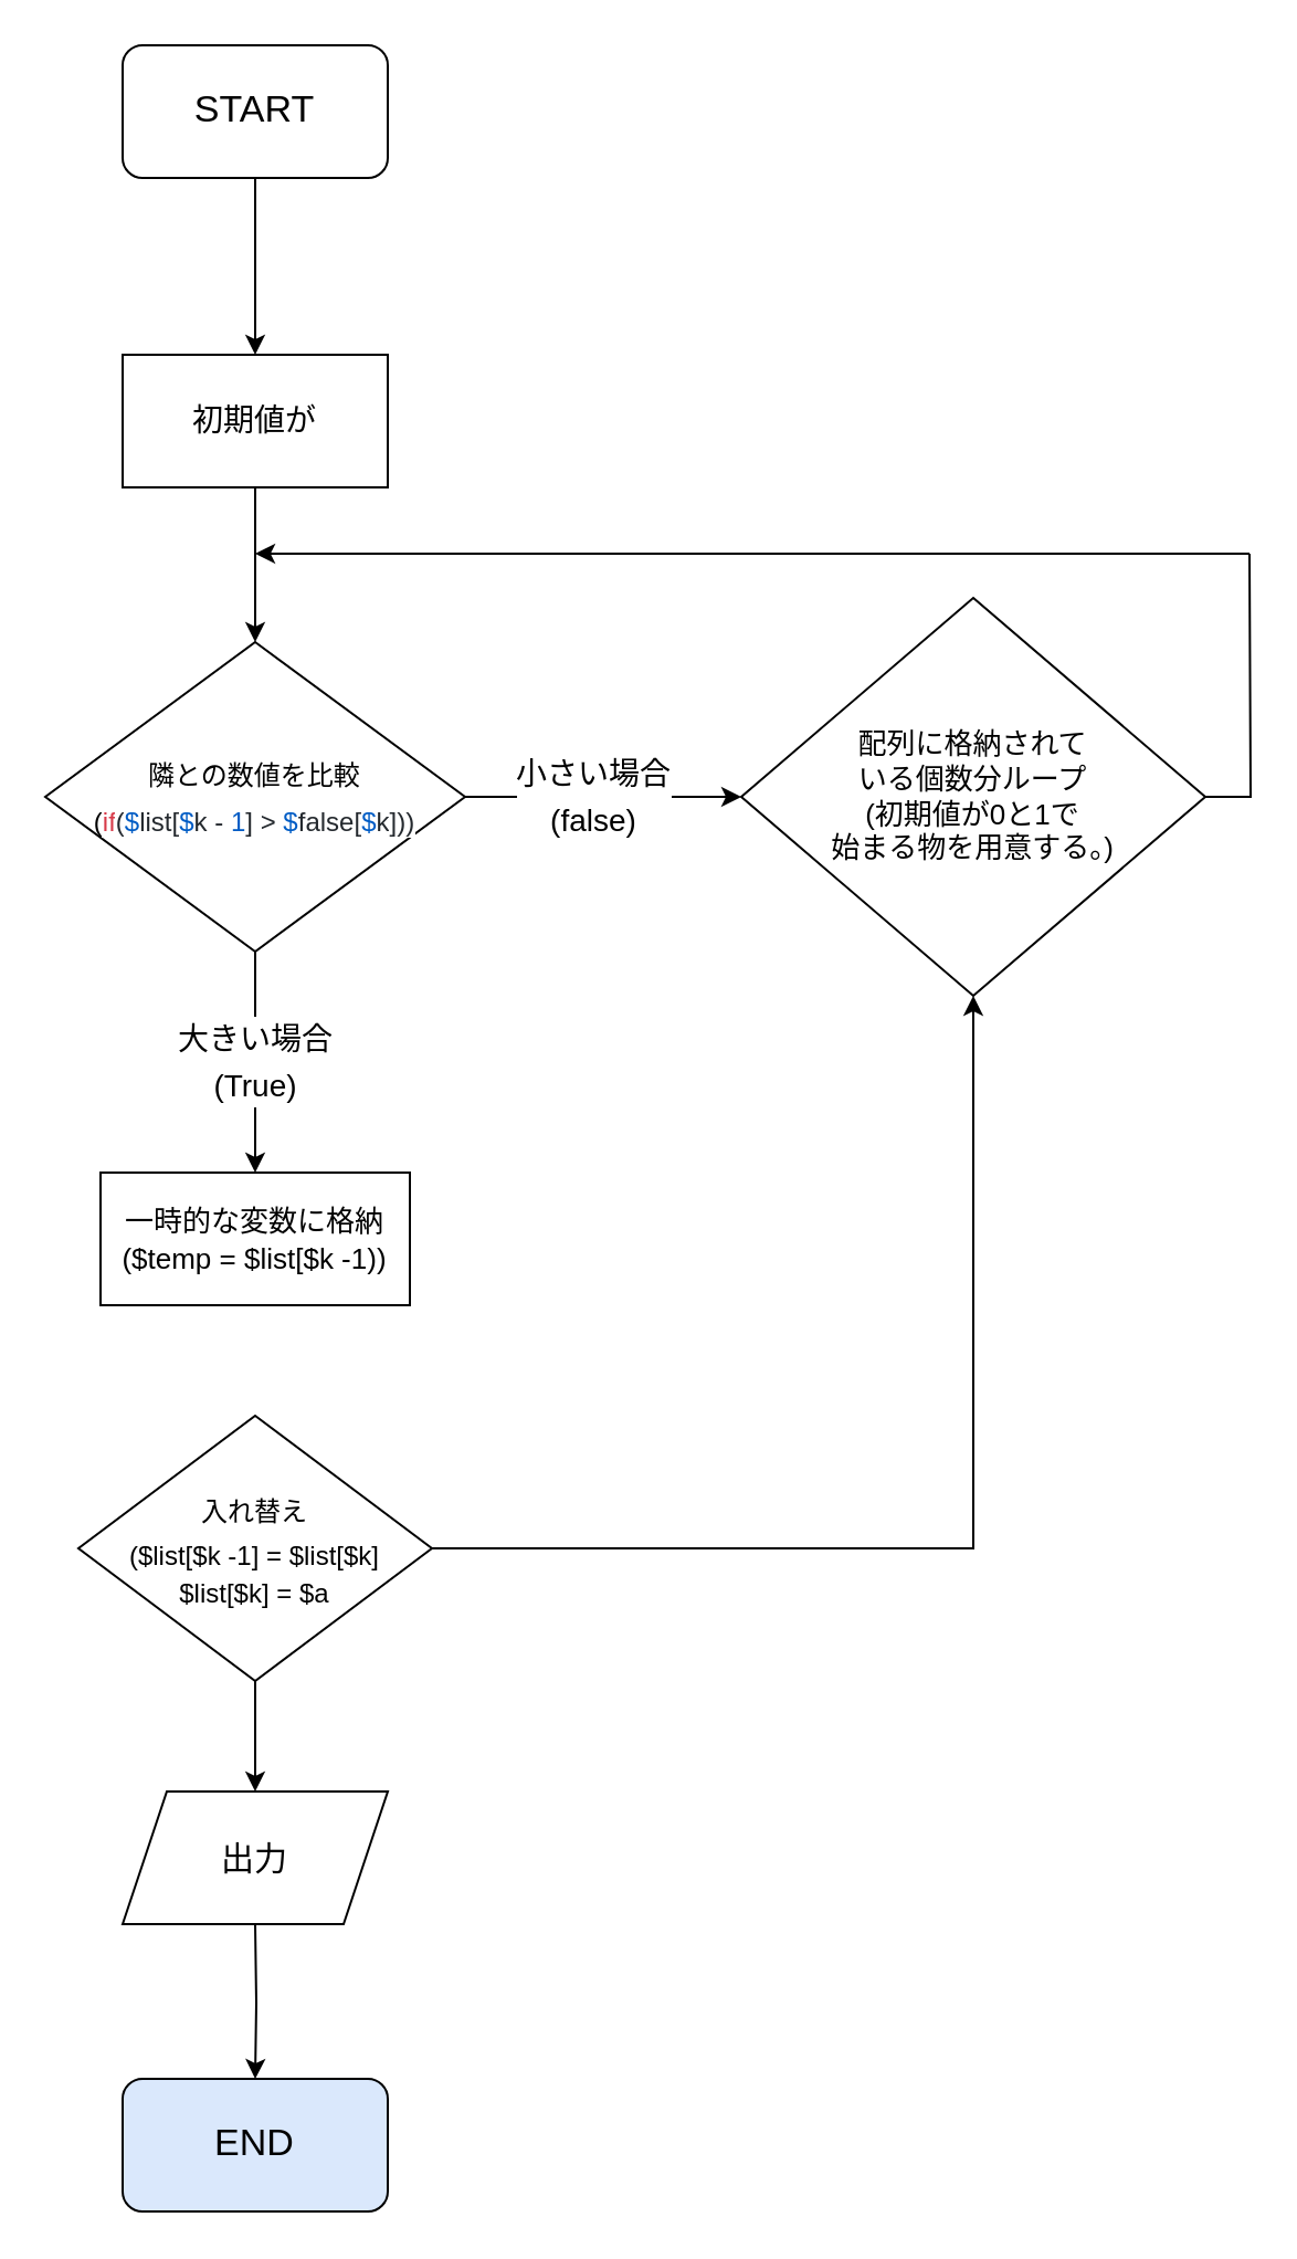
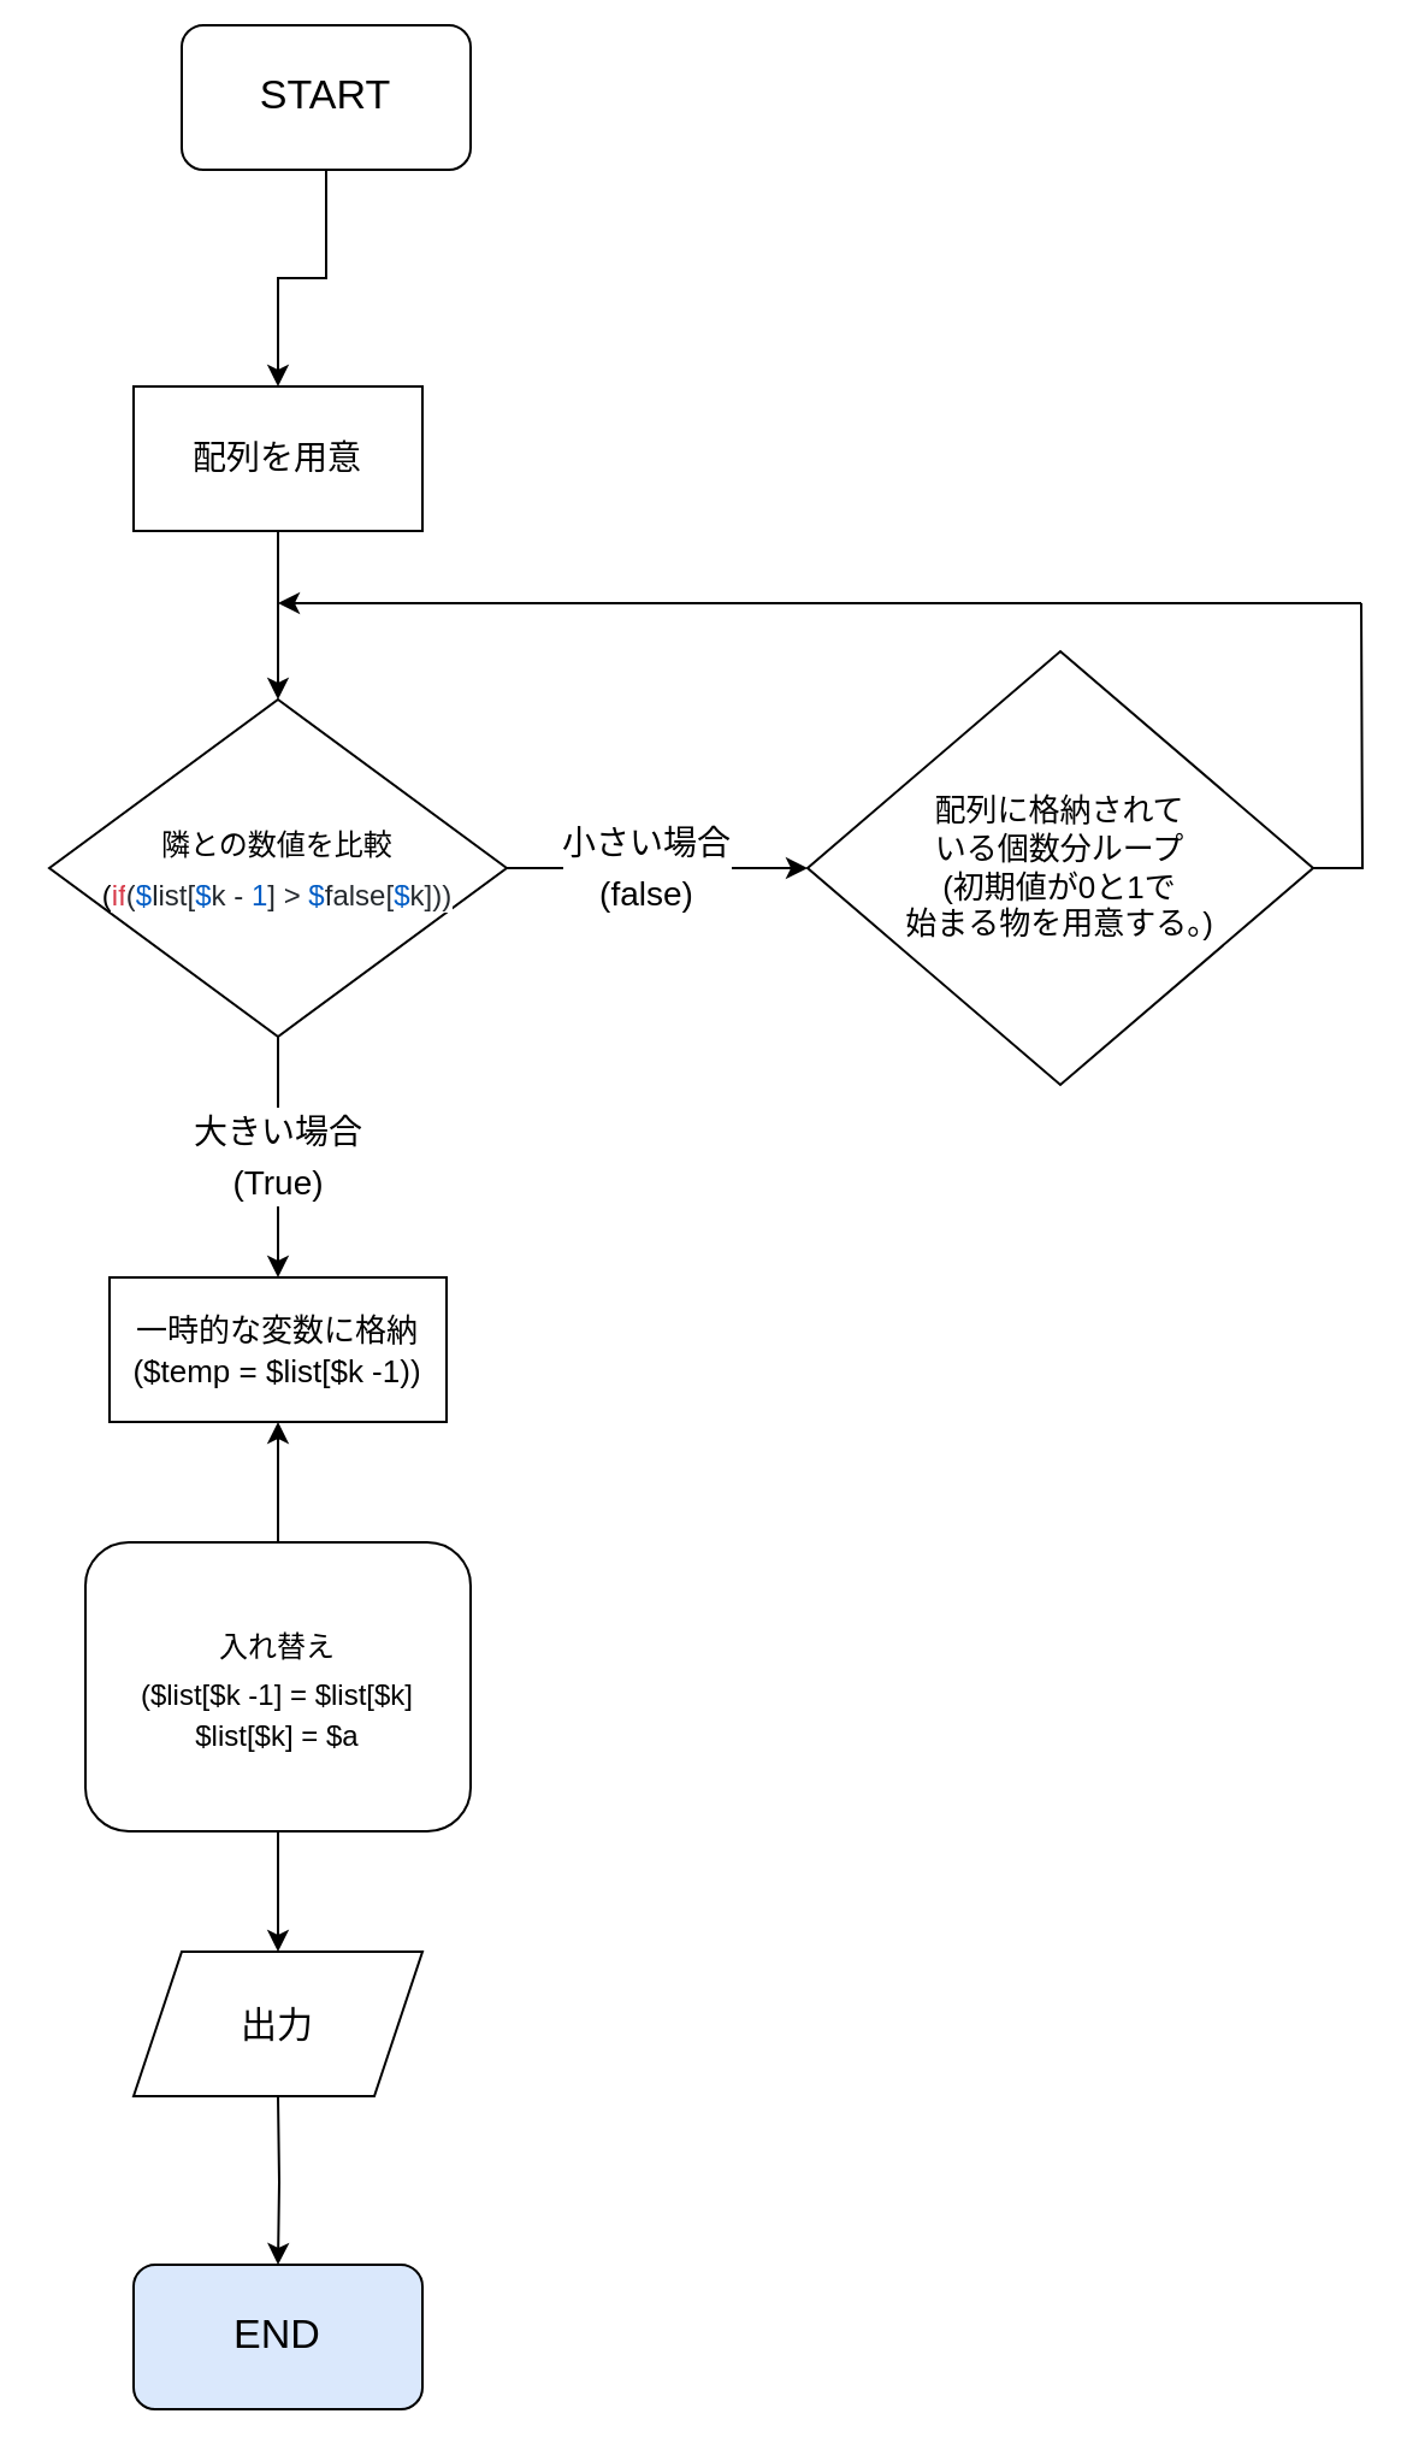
- <mxCell id="3" value="START" style="rounded=1;whiteSpace=wrap;html=1;fontSize=17;" parent="1" vertex="1"><mxGeometry x="55" y="20" width="120" height="60" as="geometry" /></mxCell>
+ <mxCell id="3" value="START" style="rounded=1;whiteSpace=wrap;html=1;fontSize=17;" parent="1" vertex="1"><mxGeometry x="75" y="10" width="120" height="60" as="geometry" /></mxCell>
- <mxCell id="18" value="&lt;font style=&quot;font-size: 14px;&quot;&gt;初期値が&lt;/font&gt;" style="rounded=0;whiteSpace=wrap;html=1;fontSize=14;" parent="1" vertex="1"><mxGeometry x="55" y="160" width="120" height="60" as="geometry" /></mxCell>
+ <mxCell id="18" value="&lt;font style=&quot;font-size: 14px;&quot;&gt;配列を用意&lt;/font&gt;" style="rounded=0;whiteSpace=wrap;html=1;fontSize=14;" parent="1" vertex="1"><mxGeometry x="55" y="160" width="120" height="60" as="geometry" /></mxCell>
- <mxCell id="11" value="&lt;div&gt;&lt;span style=&quot;font-size: 12px&quot;&gt;入れ替え&lt;/span&gt;&lt;/div&gt;&lt;div&gt;&lt;span style=&quot;font-size: 12px&quot;&gt;($list[$k -1] = $list[$k]&lt;br&gt;&lt;/span&gt;&lt;/div&gt;&lt;div style=&quot;font-size: 12px&quot;&gt;$list[$k] = $a&lt;br&gt;&lt;/div&gt;" style="rhombus;whiteSpace=wrap;html=1;fontSize=17;" parent="1" vertex="1"><mxGeometry x="35" y="640" width="160" height="120" as="geometry" /></mxCell>
+ <mxCell id="11" value="&lt;div&gt;&lt;span style=&quot;font-size: 12px&quot;&gt;入れ替え&lt;/span&gt;&lt;/div&gt;&lt;div&gt;&lt;span style=&quot;font-size: 12px&quot;&gt;($list[$k -1] = $list[$k]&lt;br&gt;&lt;/span&gt;&lt;/div&gt;&lt;div style=&quot;font-size: 12px&quot;&gt;$list[$k] = $a&lt;br&gt;&lt;/div&gt;" style="whiteSpace=wrap;html=1;fontSize=17;rounded=1;" parent="1" vertex="1"><mxGeometry x="35" y="640" width="160" height="120" as="geometry" /></mxCell>
- <mxCell id="9" style="edgeStyle=orthogonalEdgeStyle;rounded=0;orthogonalLoop=1;jettySize=auto;html=1;fontSize=17;entryX=0.5;entryY=1;entryDx=0;entryDy=0;" parent="1" source="11" target="15" edge="1"><mxGeometry relative="1" as="geometry"><mxPoint x="425" y="550" as="targetPoint" /></mxGeometry></mxCell>
+ <mxCell id="9" style="edgeStyle=orthogonalEdgeStyle;rounded=0;orthogonalLoop=1;jettySize=auto;html=1;fontSize=17;" parent="1" source="11" target="8" edge="1"><mxGeometry relative="1" as="geometry"><mxPoint x="425" y="550" as="targetPoint" /></mxGeometry></mxCell>
